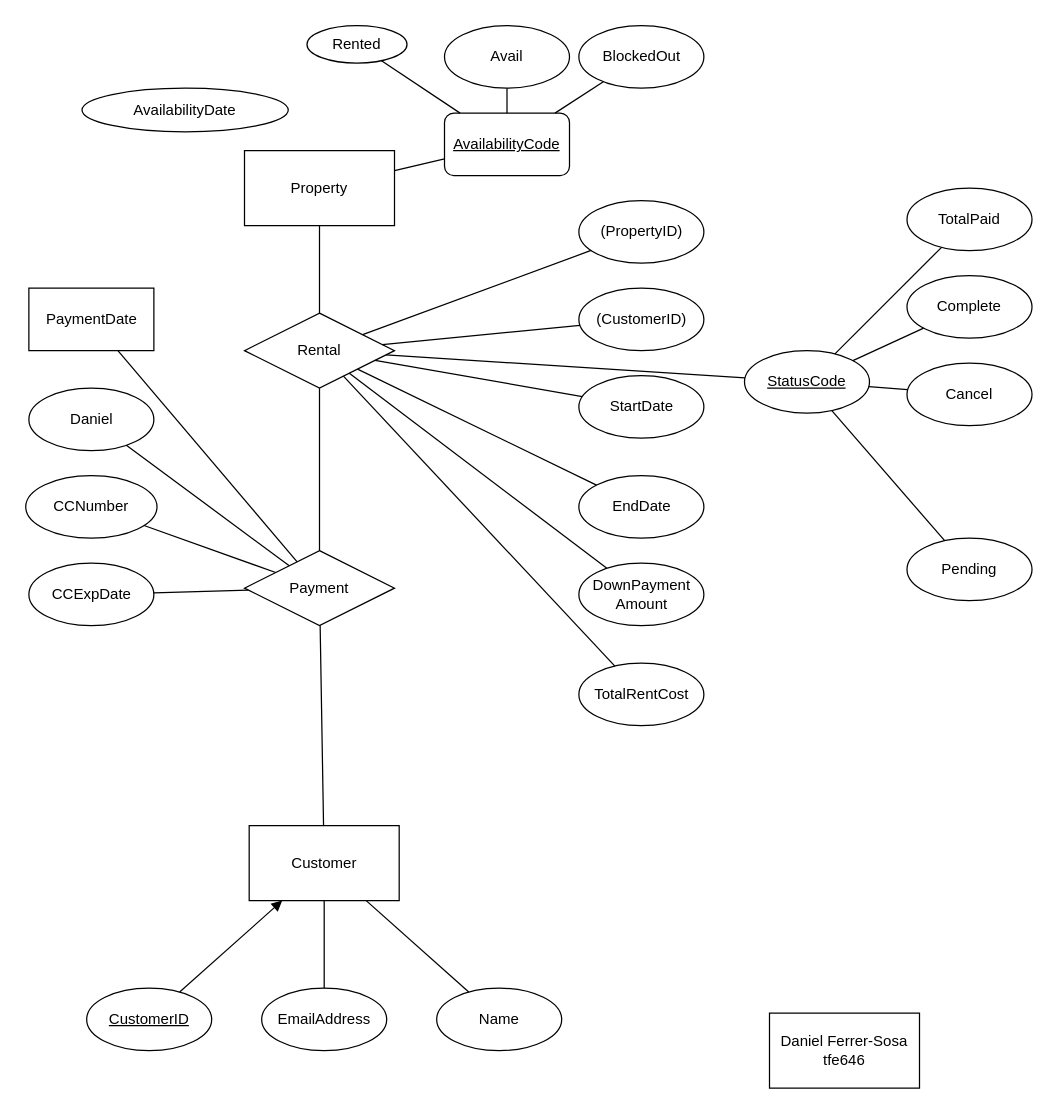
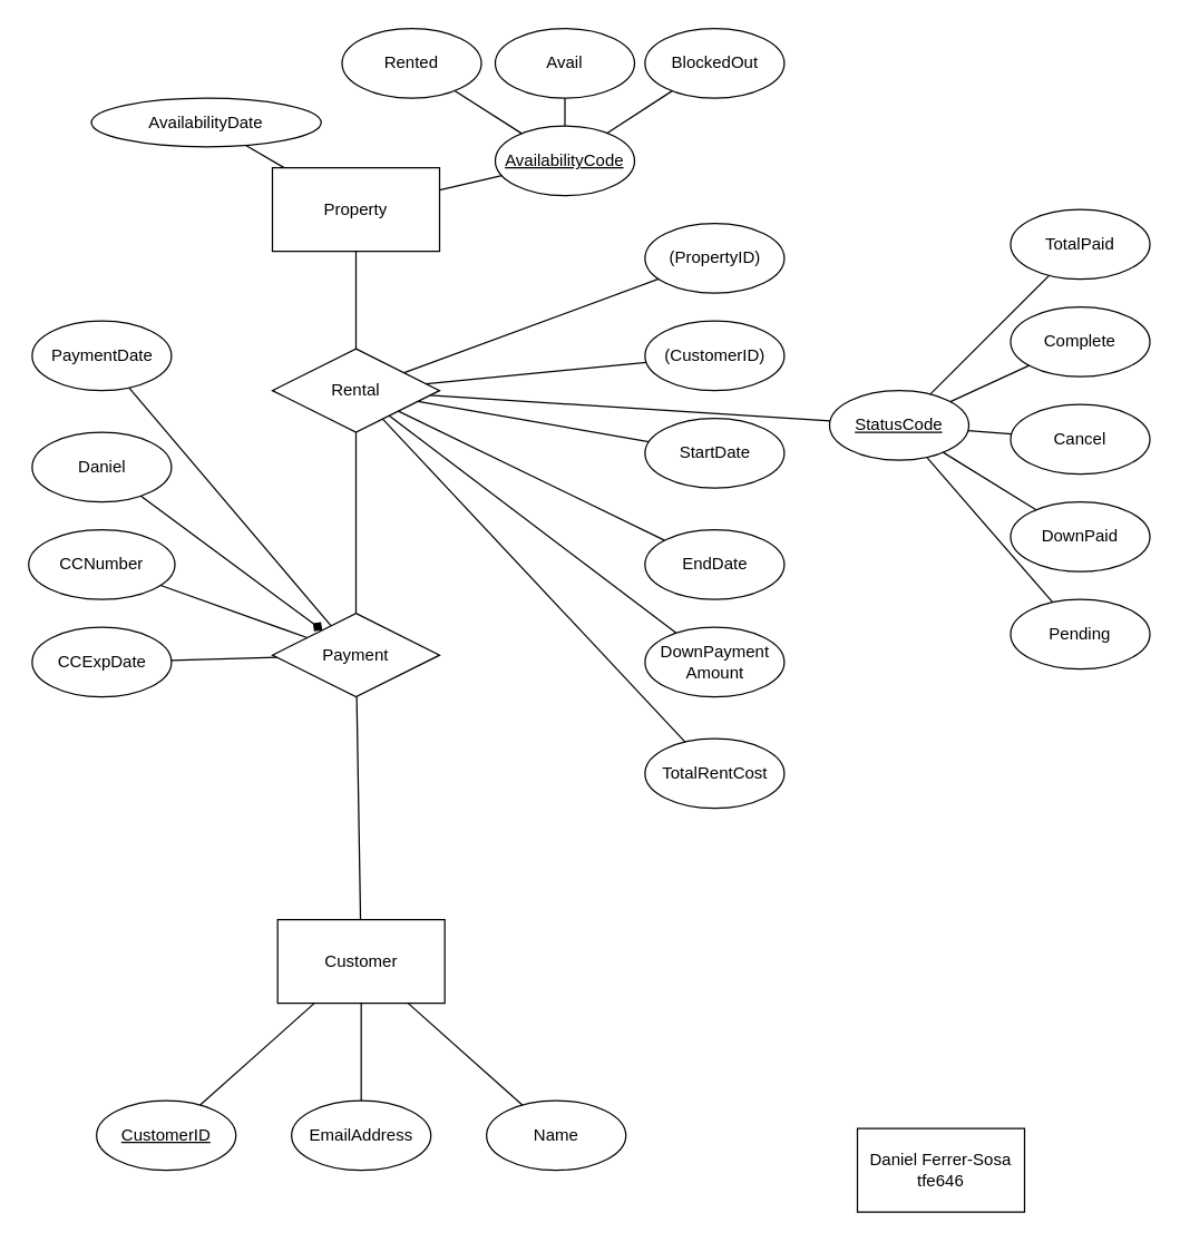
- <mxCell id="6" value="Rented" style="ellipse;whiteSpace=wrap;html=1;" vertex="1" parent="1"><mxGeometry x="245" y="20" width="80" height="30" as="geometry" /></mxCell>
+ <mxCell id="6" value="Rented" style="ellipse;whiteSpace=wrap;html=1;" vertex="1" parent="1"><mxGeometry x="245" y="20" width="100" height="50" as="geometry" /></mxCell>
+ <mxCell id="13" value="" style="endArrow=none;html=1;rounded=0;" edge="1" parent="1" source="3" target="4"><mxGeometry width="50" height="50" relative="1" as="geometry"><mxPoint x="458.056" y="263.606" as="sourcePoint" /><mxPoint x="325" y="288.75" as="targetPoint" /></mxGeometry></mxCell>
- <mxCell id="5" value="AvailabilityCode" style="whiteSpace=wrap;html=1;fontStyle=4;rounded=1;" vertex="1" parent="1"><mxGeometry x="355" y="90" width="100" height="50" as="geometry" /></mxCell>
+ <mxCell id="5" value="AvailabilityCode" style="ellipse;whiteSpace=wrap;html=1;fontStyle=4" vertex="1" parent="1"><mxGeometry x="355" y="90" width="100" height="50" as="geometry" /></mxCell>
- <mxCell id="22" value="PaymentDate" style="whiteSpace=wrap;html=1;fontStyle=0;rounded=0;" vertex="1" parent="1"><mxGeometry x="22.5" y="230" width="100" height="50" as="geometry" /></mxCell>
+ <mxCell id="22" value="PaymentDate" style="ellipse;whiteSpace=wrap;html=1;fontStyle=0" vertex="1" parent="1"><mxGeometry x="22.5" y="230" width="100" height="50" as="geometry" /></mxCell>
+ <mxCell id="41" value="" style="endArrow=none;html=1;rounded=0;" edge="1" parent="1" source="39" target="37"><mxGeometry width="50" height="50" relative="1" as="geometry"><mxPoint x="595" y="1070" as="sourcePoint" /><mxPoint x="645" y="1020" as="targetPoint" /></mxGeometry></mxCell>
+ <mxCell id="39" value="DownPaid" style="ellipse;whiteSpace=wrap;html=1;" vertex="1" parent="1"><mxGeometry x="725" y="360" width="100" height="50" as="geometry" /></mxCell>
- <mxCell id="26" value="" style="endArrow=none;html=1;rounded=0;" edge="1" parent="1" source="23" target="21"><mxGeometry width="50" height="50" relative="1" as="geometry"><mxPoint x="124.501" y="905.185" as="sourcePoint" /><mxPoint x="190.789" y="950" as="targetPoint" /></mxGeometry></mxCell>
+ <mxCell id="26" value="" style="endArrow=diamond;html=1;rounded=0;" edge="1" parent="1" source="23" target="21"><mxGeometry width="50" height="50" relative="1" as="geometry"><mxPoint x="124.501" y="905.185" as="sourcePoint" /><mxPoint x="190.789" y="950" as="targetPoint" /></mxGeometry></mxCell>
- <mxCell id="18" value="" style="endArrow=block;html=1;rounded=0;" edge="1" parent="1" source="15" target="14"><mxGeometry width="50" height="50" relative="1" as="geometry"><mxPoint x="98.75" y="700" as="sourcePoint" /><mxPoint x="98.411" y="782.37" as="targetPoint" /></mxGeometry></mxCell>
+ <mxCell id="18" value="" style="endArrow=none;html=1;rounded=0;" edge="1" parent="1" source="15" target="14"><mxGeometry width="50" height="50" relative="1" as="geometry"><mxPoint x="98.75" y="700" as="sourcePoint" /><mxPoint x="98.411" y="782.37" as="targetPoint" /></mxGeometry></mxCell>
